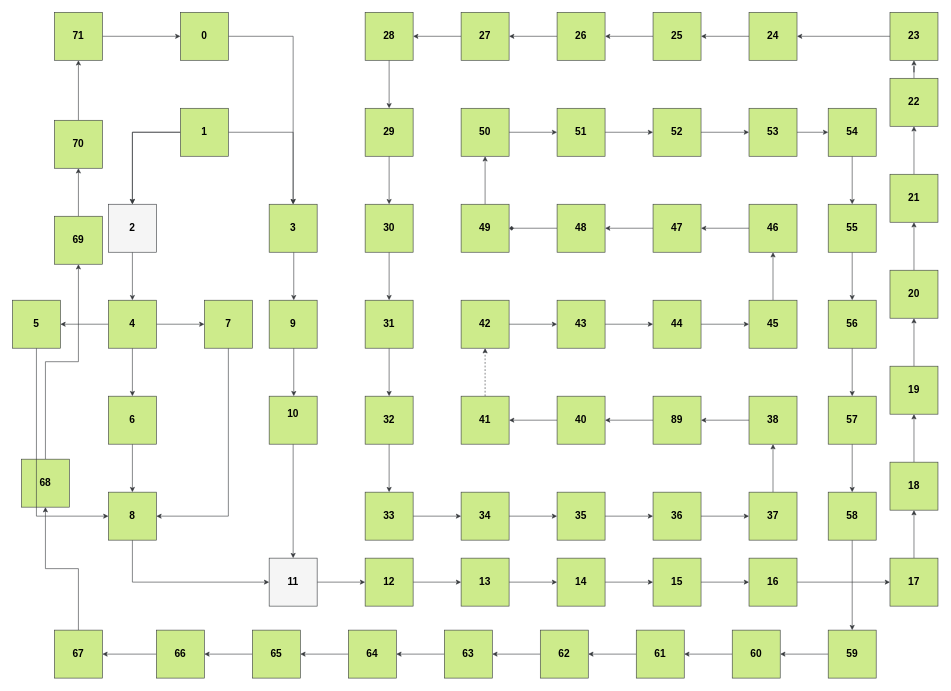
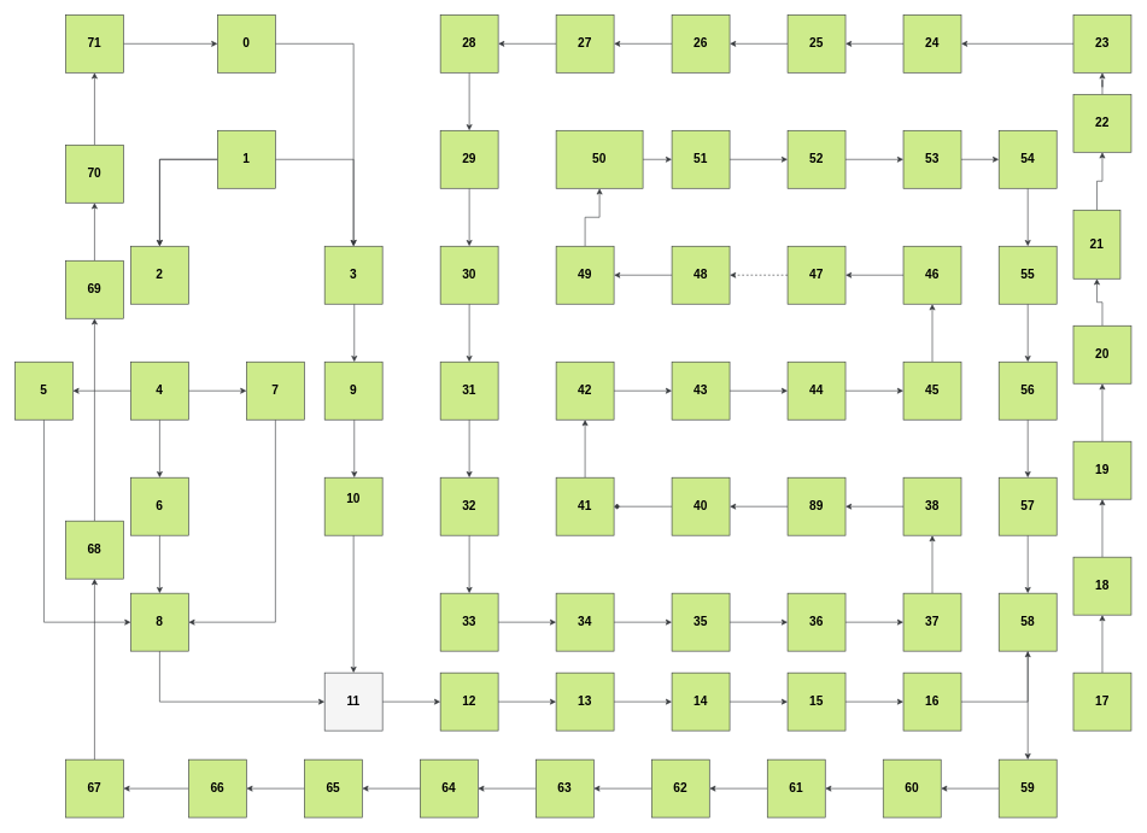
- <mxCell id="93" value="50" style="whiteSpace=wrap;html=1;aspect=fixed;fillColor=#cdeb8b;strokeColor=#36393d;shadow=0;comic=0;labelBorderColor=none;spacing=2;fontStyle=1;fontSize=17;" vertex="1" parent="1"><mxGeometry x="768" y="180" width="80" height="80" as="geometry" /></mxCell>
+ <mxCell id="93" value="50" style="whiteSpace=wrap;html=1;aspect=fixed;fillColor=#cdeb8b;strokeColor=#36393d;shadow=0;comic=0;labelBorderColor=none;spacing=2;fontStyle=1;fontSize=17;" vertex="1" parent="1"><mxGeometry x="768" y="180" width="120" height="80" as="geometry" /></mxCell>
- <mxCell id="35" value="21" style="whiteSpace=wrap;html=1;aspect=fixed;fillColor=#cdeb8b;strokeColor=#36393d;shadow=0;comic=0;labelBorderColor=none;spacing=2;fontStyle=1;fontSize=17;" vertex="1" parent="1"><mxGeometry x="1483" y="290" width="80" height="80" as="geometry" /></mxCell>
+ <mxCell id="35" value="21" style="whiteSpace=wrap;html=1;aspect=fixed;fillColor=#cdeb8b;strokeColor=#36393d;shadow=0;comic=0;labelBorderColor=none;spacing=2;fontStyle=1;fontSize=17;" vertex="1" parent="1"><mxGeometry x="1483" y="290" width="65" height="95" as="geometry" /></mxCell>
- <mxCell id="137" value="2" style="whiteSpace=wrap;html=1;aspect=fixed;fillColor=#f5f5f5;strokeColor=#36393d;shadow=0;comic=0;labelBorderColor=none;spacing=2;fontStyle=1;fontSize=17;" vertex="1" parent="1"><mxGeometry x="180" y="340" width="80" height="80" as="geometry" /></mxCell>
+ <mxCell id="137" value="2" style="whiteSpace=wrap;html=1;aspect=fixed;fillColor=#cdeb8b;strokeColor=#36393d;shadow=0;comic=0;labelBorderColor=none;spacing=2;fontStyle=1;fontSize=17;" vertex="1" parent="1"><mxGeometry x="180" y="340" width="80" height="80" as="geometry" /></mxCell>
- <mxCell id="88" value="" style="edgeStyle=orthogonalEdgeStyle;rounded=0;orthogonalLoop=1;jettySize=auto;html=1;fillColor=#cdeb8b;strokeColor=#36393d;shadow=0;comic=0;labelBorderColor=none;spacing=2;fontStyle=1;fontSize=17;endArrow=diamond;" edge="1" parent="1" source="89" target="91"><mxGeometry relative="1" as="geometry" /></mxCell>
+ <mxCell id="88" value="" style="edgeStyle=orthogonalEdgeStyle;rounded=0;orthogonalLoop=1;jettySize=auto;html=1;fillColor=#cdeb8b;strokeColor=#36393d;shadow=0;comic=0;labelBorderColor=none;spacing=2;fontStyle=1;fontSize=17;" edge="1" parent="1" source="89" target="91"><mxGeometry relative="1" as="geometry" /></mxCell>
- <mxCell id="86" value="" style="edgeStyle=orthogonalEdgeStyle;rounded=0;orthogonalLoop=1;jettySize=auto;html=1;fillColor=#cdeb8b;strokeColor=#36393d;shadow=0;comic=0;labelBorderColor=none;spacing=2;fontStyle=1;fontSize=17;" edge="1" parent="1" source="87" target="89"><mxGeometry relative="1" as="geometry" /></mxCell>
+ <mxCell id="86" value="" style="edgeStyle=orthogonalEdgeStyle;rounded=0;orthogonalLoop=1;jettySize=auto;html=1;fillColor=#cdeb8b;strokeColor=#36393d;shadow=0;comic=0;labelBorderColor=none;spacing=2;fontStyle=1;fontSize=17;dashed=1;" edge="1" parent="1" source="87" target="89"><mxGeometry relative="1" as="geometry" /></mxCell>
- <mxCell id="136" value="" style="edgeStyle=orthogonalEdgeStyle;rounded=0;orthogonalLoop=1;jettySize=auto;html=1;fillColor=#cdeb8b;strokeColor=#36393d;shadow=0;comic=0;labelBorderColor=none;spacing=2;fontStyle=1;fontSize=17;" edge="1" parent="1" source="137" target="141"><mxGeometry relative="1" as="geometry" /></mxCell>
- <mxCell id="74" value="" style="edgeStyle=orthogonalEdgeStyle;rounded=0;orthogonalLoop=1;jettySize=auto;html=1;fillColor=#cdeb8b;strokeColor=#36393d;shadow=0;comic=0;labelBorderColor=none;spacing=2;fontStyle=1;fontSize=17;dashed=1;" edge="1" parent="1" source="75" target="77"><mxGeometry relative="1" as="geometry" /></mxCell>
+ <mxCell id="74" value="" style="edgeStyle=orthogonalEdgeStyle;rounded=0;orthogonalLoop=1;jettySize=auto;html=1;fillColor=#cdeb8b;strokeColor=#36393d;shadow=0;comic=0;labelBorderColor=none;spacing=2;fontStyle=1;fontSize=17;" edge="1" parent="1" source="75" target="77"><mxGeometry relative="1" as="geometry" /></mxCell>
- <mxCell id="72" value="" style="edgeStyle=orthogonalEdgeStyle;rounded=0;orthogonalLoop=1;jettySize=auto;html=1;fillColor=#cdeb8b;strokeColor=#36393d;shadow=0;comic=0;labelBorderColor=none;spacing=2;fontStyle=1;fontSize=17;" edge="1" parent="1" source="73" target="75"><mxGeometry relative="1" as="geometry" /></mxCell>
+ <mxCell id="72" value="" style="edgeStyle=orthogonalEdgeStyle;rounded=0;orthogonalLoop=1;jettySize=auto;html=1;fillColor=#cdeb8b;strokeColor=#36393d;shadow=0;comic=0;labelBorderColor=none;spacing=2;fontStyle=1;fontSize=17;endArrow=diamond;" edge="1" parent="1" source="73" target="75"><mxGeometry relative="1" as="geometry" /></mxCell>
- <mxCell id="129" value="68" style="whiteSpace=wrap;html=1;aspect=fixed;fillColor=#cdeb8b;strokeColor=#36393d;shadow=0;comic=0;labelBorderColor=none;spacing=2;fontStyle=1;fontSize=17;" vertex="1" parent="1"><mxGeometry x="35" y="765" width="80" height="80" as="geometry" /></mxCell>
+ <mxCell id="129" value="68" style="whiteSpace=wrap;html=1;aspect=fixed;fillColor=#cdeb8b;strokeColor=#36393d;shadow=0;comic=0;labelBorderColor=none;spacing=2;fontStyle=1;fontSize=17;" vertex="1" parent="1"><mxGeometry x="90" y="720" width="80" height="80" as="geometry" /></mxCell>
- <mxCell id="24" value="" style="edgeStyle=orthogonalEdgeStyle;rounded=0;orthogonalLoop=1;jettySize=auto;html=1;fillColor=#cdeb8b;strokeColor=#36393d;shadow=0;comic=0;labelBorderColor=none;spacing=2;fontStyle=1;fontSize=17;" edge="1" parent="1" source="25" target="27"><mxGeometry relative="1" as="geometry" /></mxCell>
+ <mxCell id="24" value="" style="edgeStyle=orthogonalEdgeStyle;rounded=0;orthogonalLoop=1;jettySize=auto;html=1;fillColor=#cdeb8b;strokeColor=#36393d;shadow=0;comic=0;labelBorderColor=none;spacing=2;fontStyle=1;fontSize=17;" edge="1" parent="1" source="25" target="109"><mxGeometry relative="1" as="geometry" /></mxCell>
